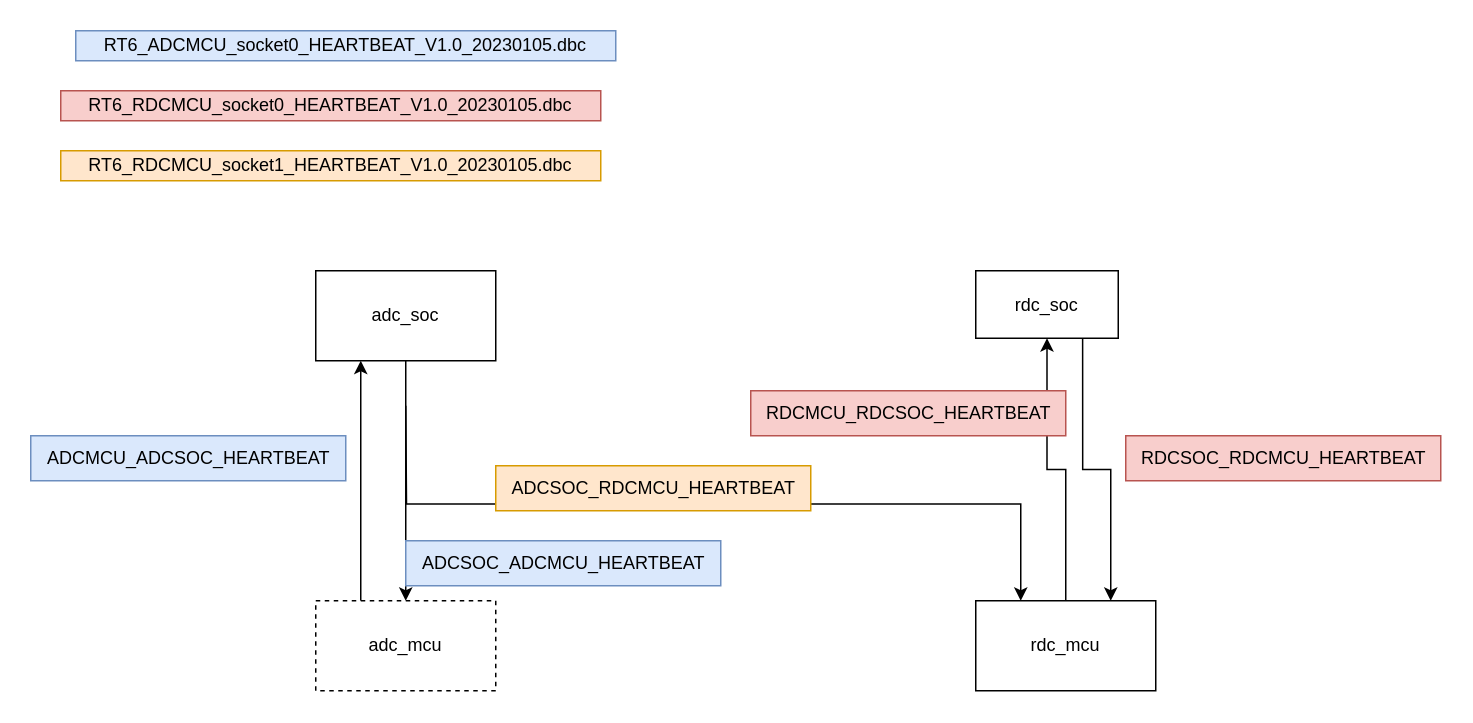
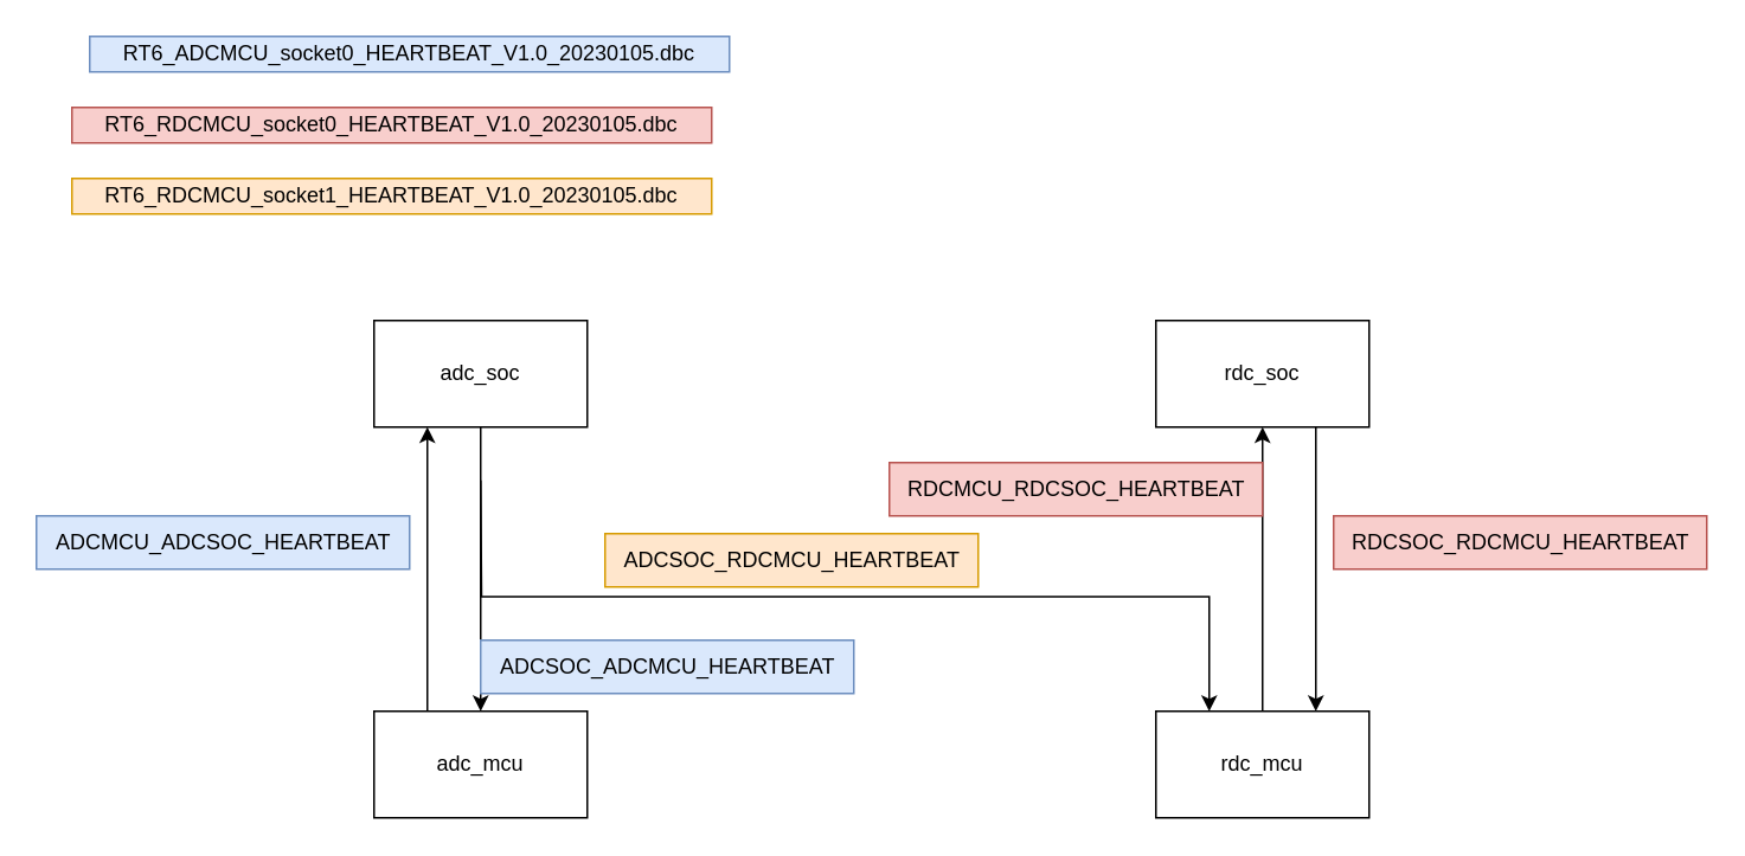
- <mxCell id="5" value="rdc_soc" style="rounded=0;whiteSpace=wrap;html=1;" vertex="1" parent="1"><mxGeometry x="650" y="180" width="95" height="45" as="geometry" /></mxCell>
+ <mxCell id="5" value="rdc_soc" style="rounded=0;whiteSpace=wrap;html=1;" vertex="1" parent="1"><mxGeometry x="650" y="180" width="120" height="60" as="geometry" /></mxCell>
- <mxCell id="18" value="ADCSOC_RDCMCU_HEARTBEAT" style="text;html=1;align=center;verticalAlign=middle;resizable=0;points=[];autosize=1;strokeColor=#d79b00;fillColor=#ffe6cc;" vertex="1" parent="1"><mxGeometry x="330" y="310" width="210" height="30" as="geometry" /></mxCell>
+ <mxCell id="18" value="ADCSOC_RDCMCU_HEARTBEAT" style="text;html=1;align=center;verticalAlign=middle;resizable=0;points=[];autosize=1;strokeColor=#d79b00;fillColor=#ffe6cc;" vertex="1" parent="1"><mxGeometry x="340" y="300" width="210" height="30" as="geometry" /></mxCell>
- <mxCell id="7" value="adc_mcu" style="rounded=0;whiteSpace=wrap;html=1;dashed=1;" vertex="1" parent="1"><mxGeometry x="210" y="400" width="120" height="60" as="geometry" /></mxCell>
+ <mxCell id="7" value="adc_mcu" style="rounded=0;whiteSpace=wrap;html=1;" vertex="1" parent="1"><mxGeometry x="210" y="400" width="120" height="60" as="geometry" /></mxCell>
